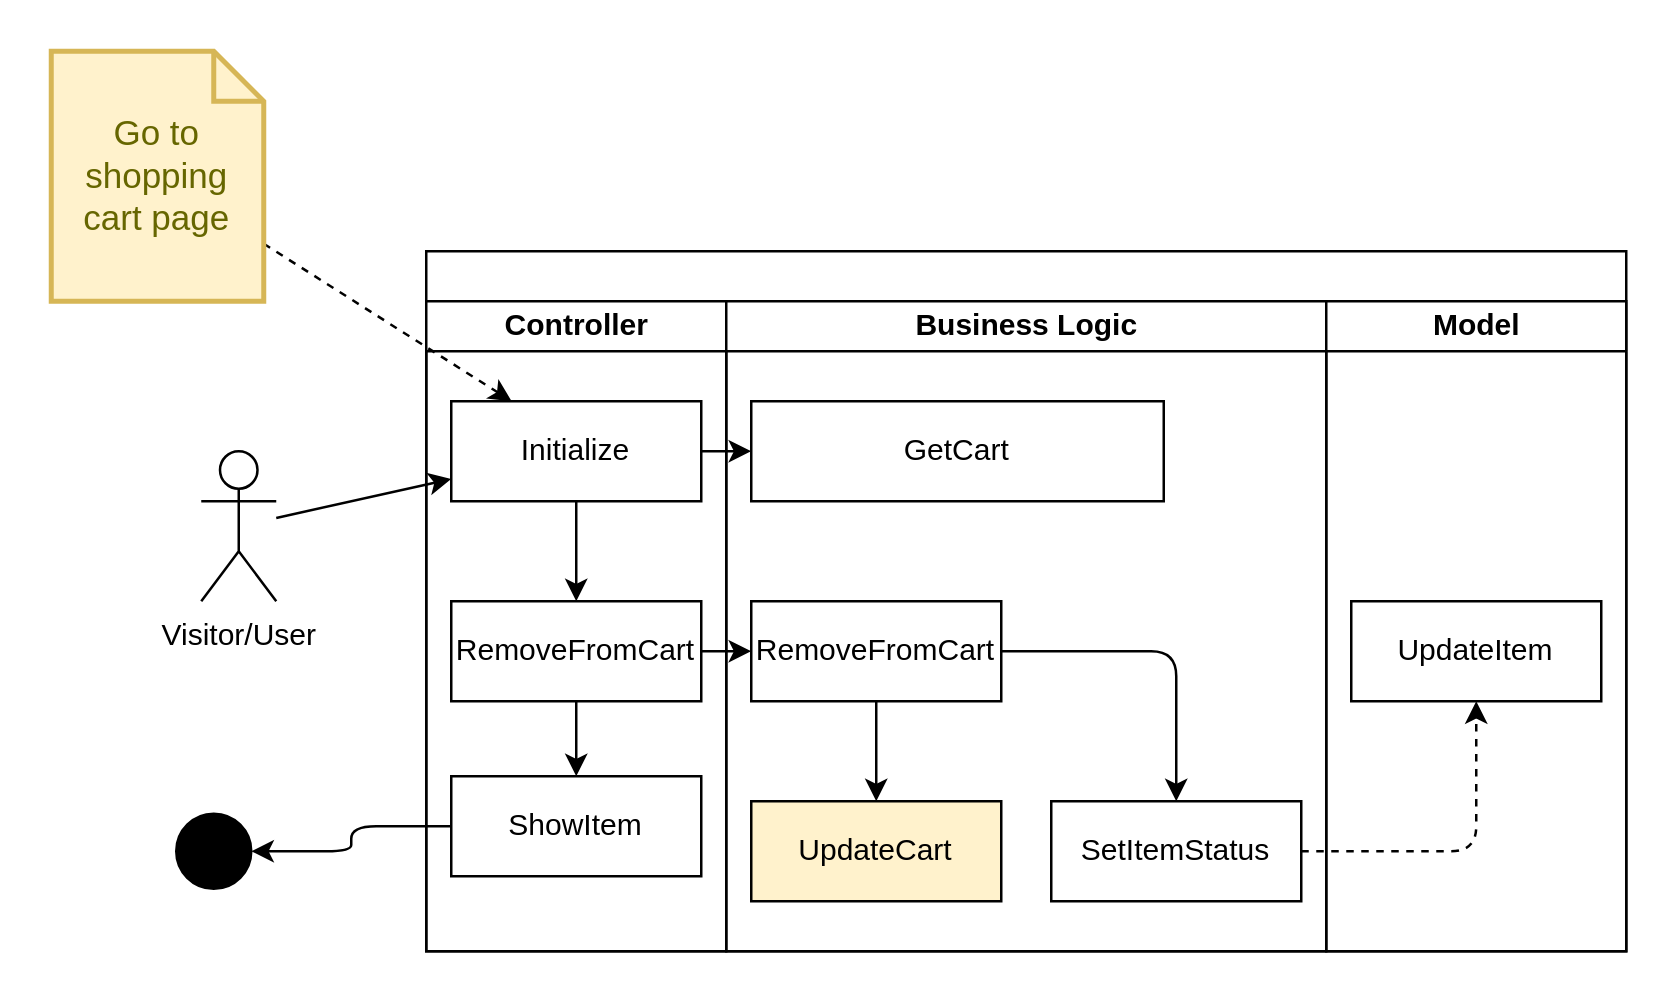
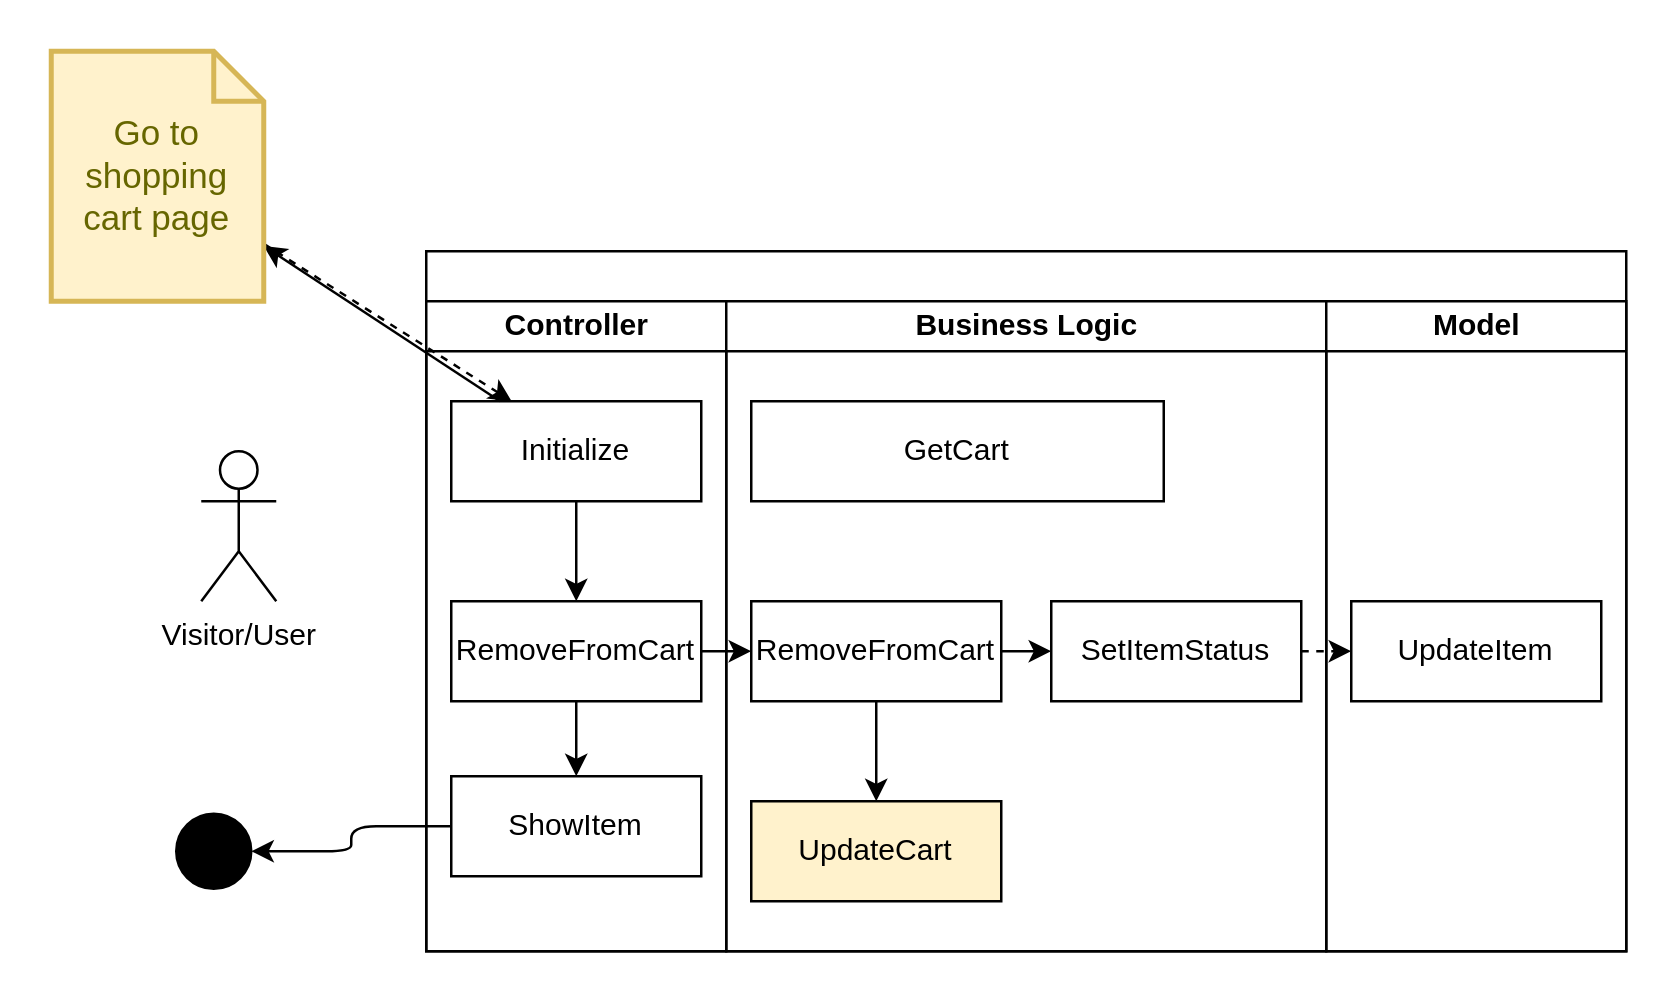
- <mxCell id="17" value="" style="edgeStyle=none;html=1;" parent="2" source="5" target="13" edge="1"><mxGeometry relative="1" as="geometry" /></mxCell>
+ <mxCell id="17" value="" style="edgeStyle=none;html=1;" parent="2" source="5" target="26" edge="1"><mxGeometry relative="1" as="geometry" /></mxCell>
- <mxCell id="18" style="edgeStyle=none;html=1;" parent="1" source="19" target="5" edge="1"><mxGeometry relative="1" as="geometry" /></mxCell>
- <mxCell id="23" value="SetItemStatus" style="rounded=0;whiteSpace=wrap;html=1;" parent="1" vertex="1"><mxGeometry x="420" y="320" width="100" height="40" as="geometry" /></mxCell>
+ <mxCell id="23" value="SetItemStatus" style="rounded=0;whiteSpace=wrap;html=1;" parent="1" vertex="1"><mxGeometry x="420" y="240" width="100" height="40" as="geometry" /></mxCell>
